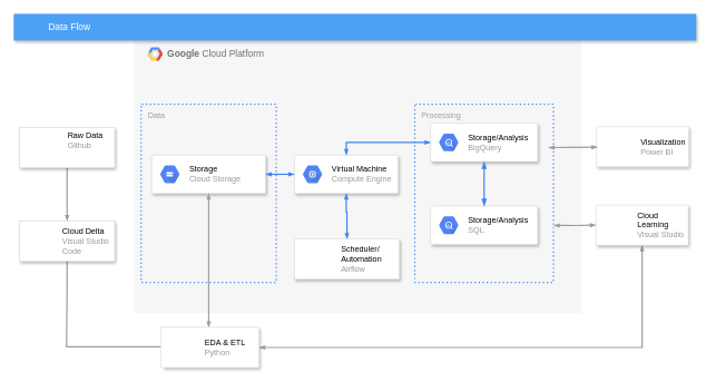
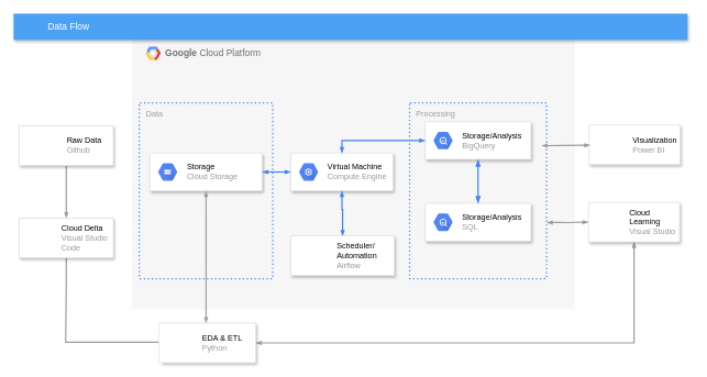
- <mxCell id="37" value="&lt;font style=&quot;border-color: var(--border-color);&quot; color=&quot;#000000&quot;&gt;Raw Data&lt;/font&gt;&lt;br style=&quot;border-color: var(--border-color); color: rgb(153, 153, 153);&quot;&gt;&lt;font color=&quot;#999999&quot;&gt;Github&lt;/font&gt;" style="text;strokeColor=none;align=left;fillColor=none;html=1;verticalAlign=middle;whiteSpace=wrap;rounded=0;shadow=0;container=0;" vertex="1" parent="34"><mxGeometry x="70.0" y="3.92" width="60" height="30" as="geometry" /></mxCell>
+ <mxCell id="37" value="&lt;font style=&quot;border-color: var(--border-color);&quot; color=&quot;#000000&quot;&gt;Raw Data&lt;/font&gt;&lt;br style=&quot;border-color: var(--border-color); color: rgb(153, 153, 153);&quot;&gt;&lt;font color=&quot;#999999&quot;&gt;Github&lt;/font&gt;" style="text;strokeColor=none;align=left;fillColor=none;html=1;verticalAlign=middle;whiteSpace=wrap;rounded=0;shadow=0;container=0;" vertex="1" parent="34"><mxGeometry x="70.0" y="13.92" width="60" height="30" as="geometry" /></mxCell>
